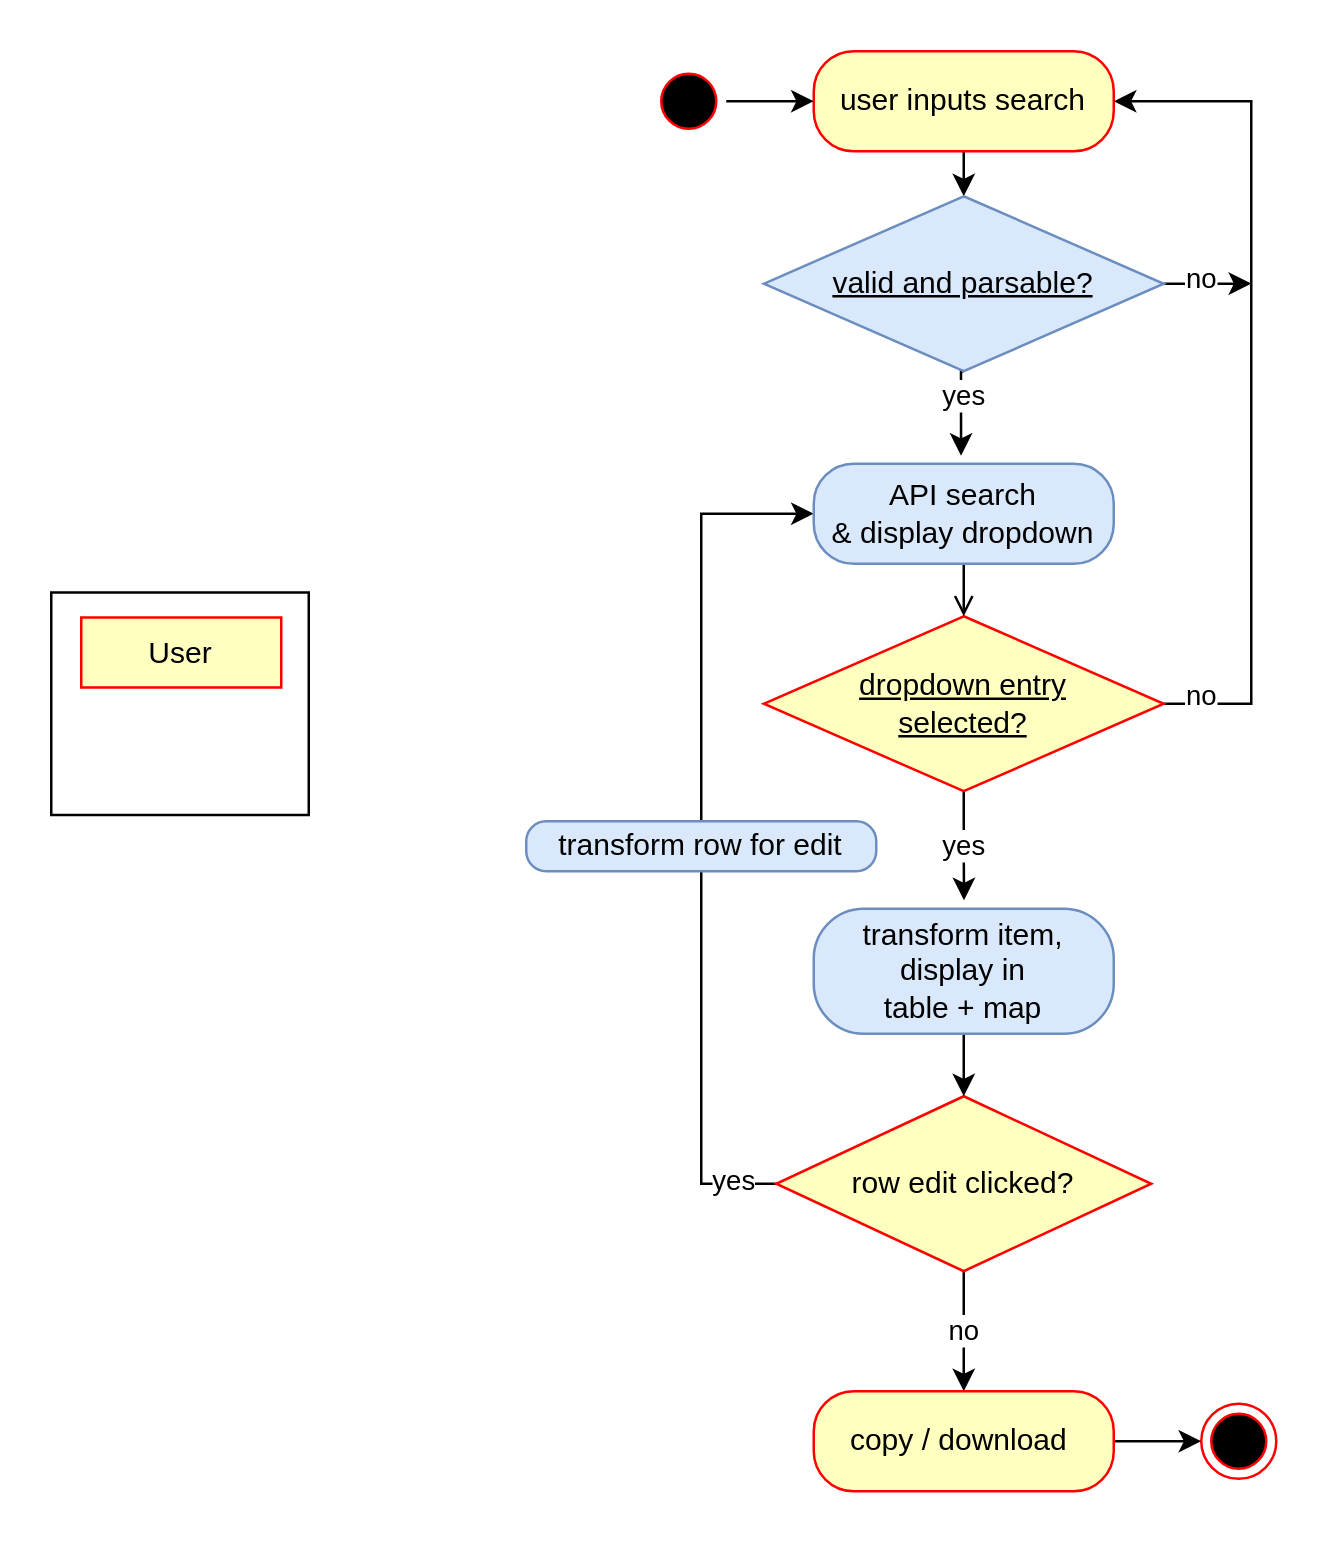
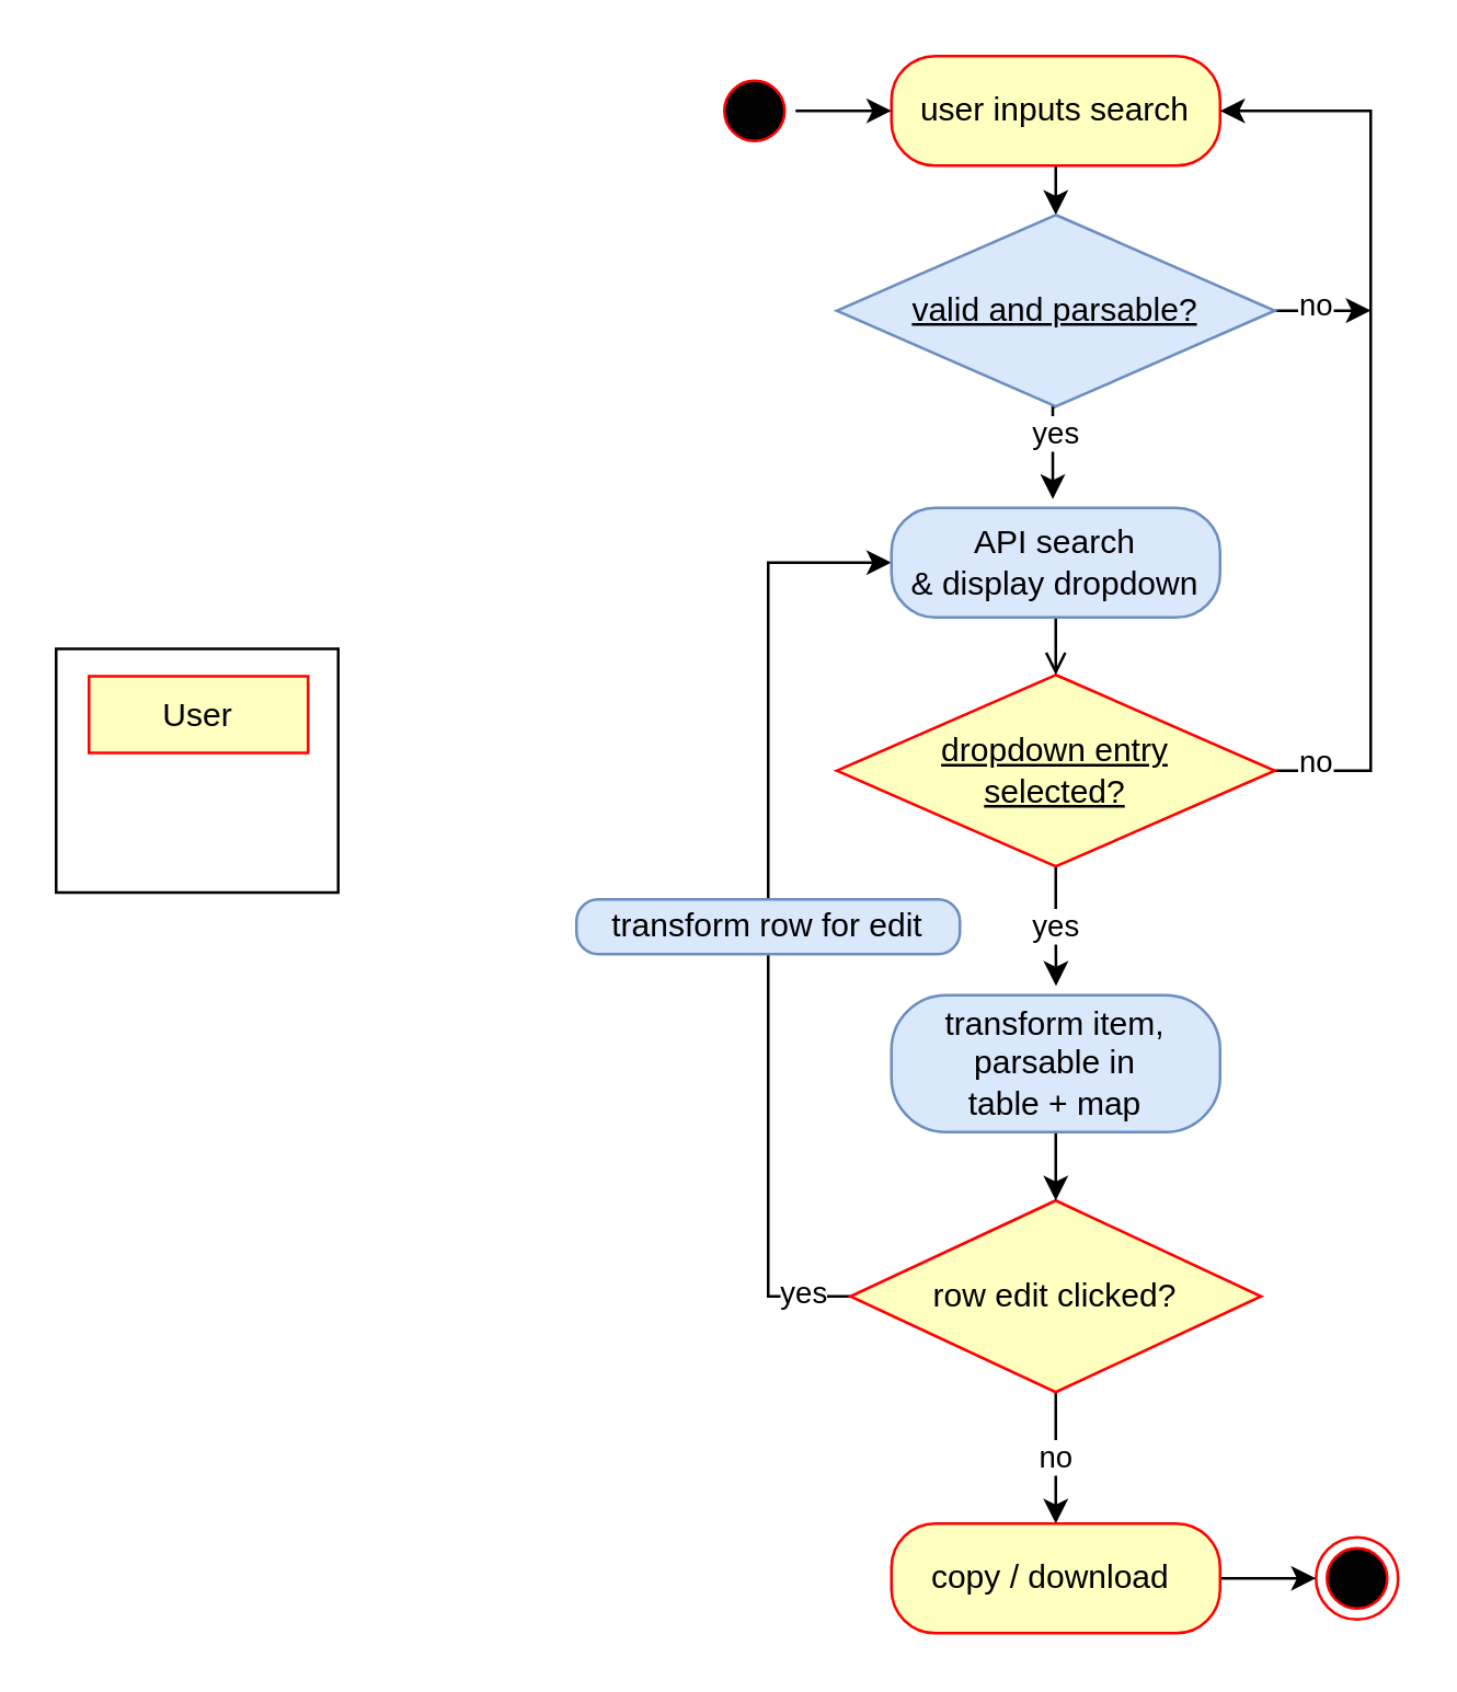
- <mxCell id="22" value="transform item,&lt;br&gt;display in &lt;br&gt;table + map" style="rounded=1;whiteSpace=wrap;html=1;arcSize=40;fillColor=#dae8fc;strokeColor=#6c8ebf;" vertex="1" parent="1"><mxGeometry x="325" y="363" width="120" height="50" as="geometry" /></mxCell>
+ <mxCell id="22" value="transform item,&lt;br&gt;parsable in &lt;br&gt;table + map" style="rounded=1;whiteSpace=wrap;html=1;arcSize=40;fillColor=#dae8fc;strokeColor=#6c8ebf;" vertex="1" parent="1"><mxGeometry x="325" y="363" width="120" height="50" as="geometry" /></mxCell>
